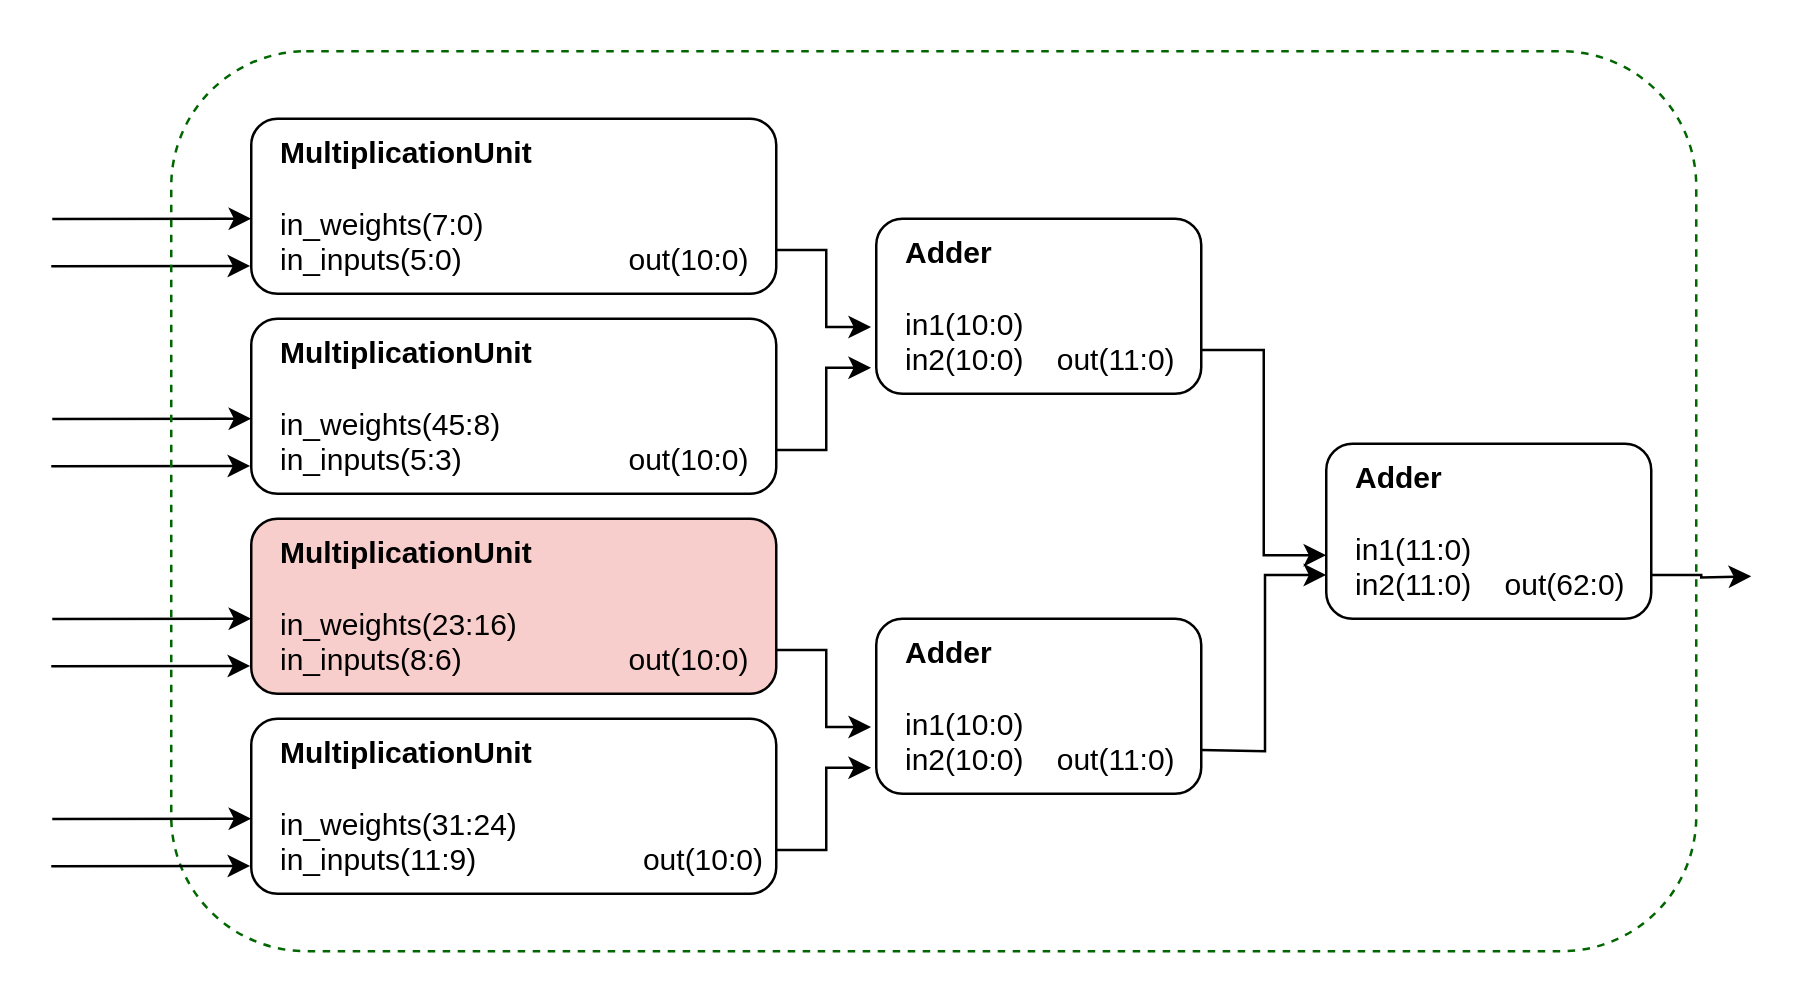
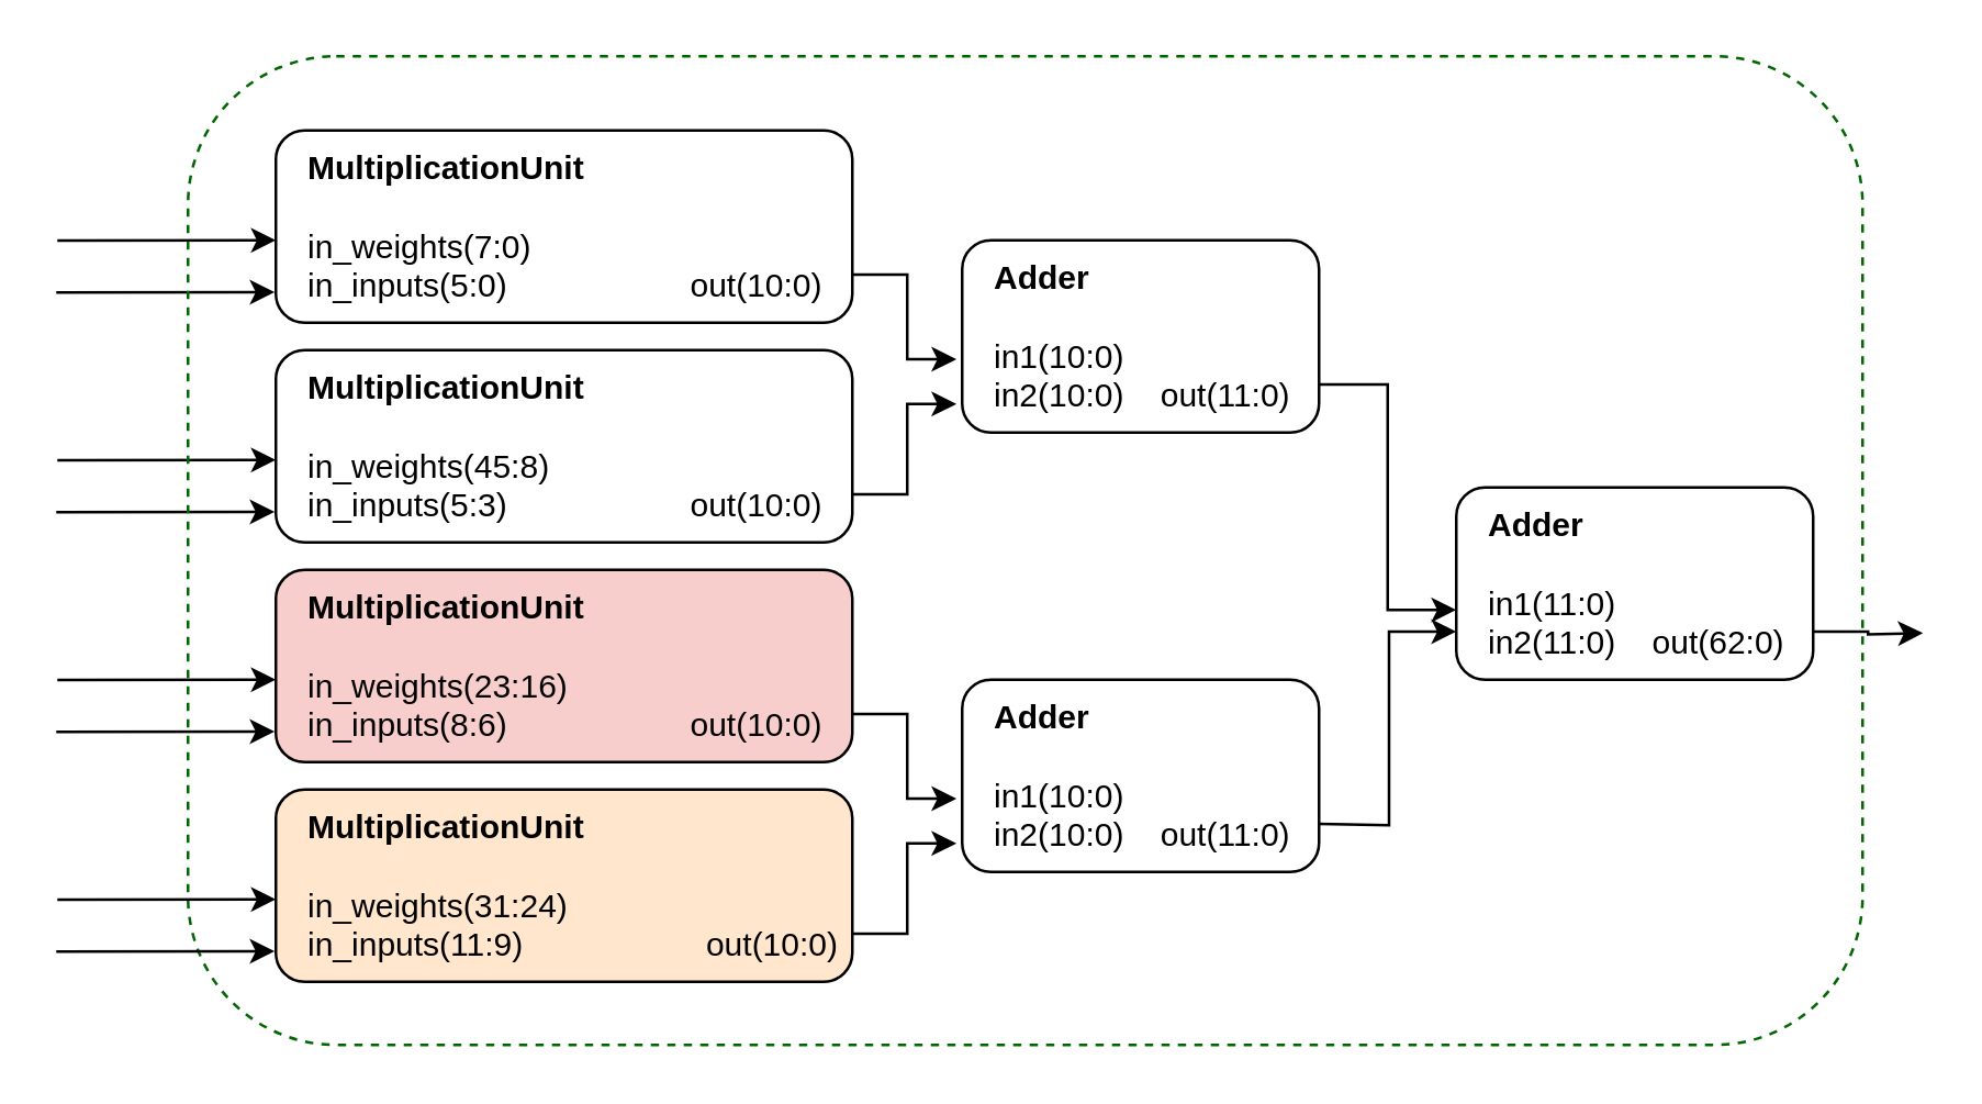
- <mxCell id="21" value="&lt;b&gt;MultiplicationUnit&lt;/b&gt;&lt;br&gt;&lt;br&gt;in_weights(31:24)&lt;br&gt;in_inputs(11:9)&amp;nbsp; &amp;nbsp; &amp;nbsp; &amp;nbsp; &amp;nbsp; &amp;nbsp; &amp;nbsp; &amp;nbsp; &amp;nbsp; &amp;nbsp;&amp;nbsp;out(10:0)" style="rounded=1;whiteSpace=wrap;html=1;shadow=0;labelBackgroundColor=none;fontFamily=Helvetica;fontSize=12;align=left;spacingLeft=10;" parent="1" vertex="1"><mxGeometry x="100" y="287" width="210" height="70" as="geometry" /></mxCell>
+ <mxCell id="21" value="&lt;b&gt;MultiplicationUnit&lt;/b&gt;&lt;br&gt;&lt;br&gt;in_weights(31:24)&lt;br&gt;in_inputs(11:9)&amp;nbsp; &amp;nbsp; &amp;nbsp; &amp;nbsp; &amp;nbsp; &amp;nbsp; &amp;nbsp; &amp;nbsp; &amp;nbsp; &amp;nbsp;&amp;nbsp;out(10:0)" style="rounded=1;whiteSpace=wrap;html=1;shadow=0;labelBackgroundColor=none;fontFamily=Helvetica;fontSize=12;align=left;spacingLeft=10;fillColor=#ffe6cc;" parent="1" vertex="1"><mxGeometry x="100" y="287" width="210" height="70" as="geometry" /></mxCell>
